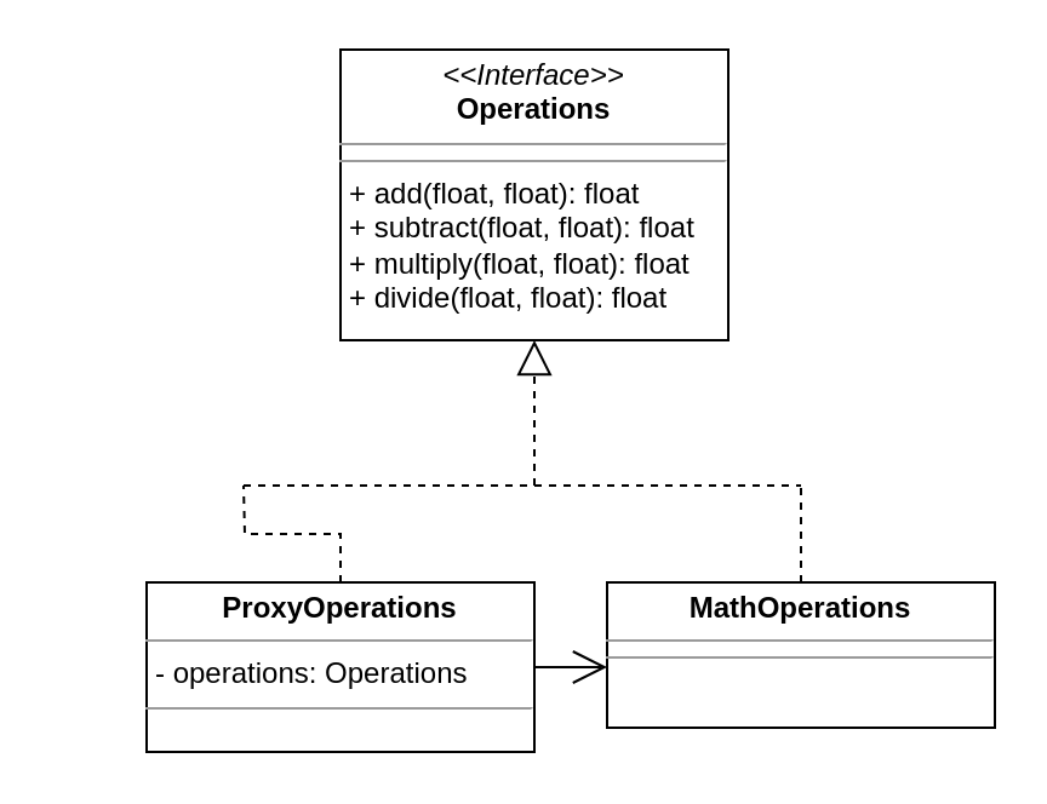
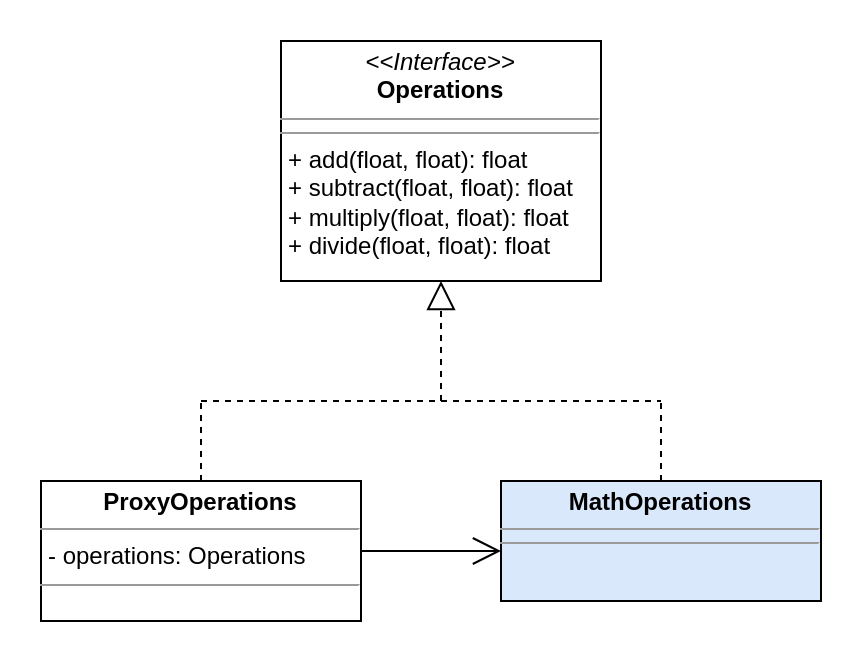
- <mxCell id="6" value="&lt;p style=&quot;margin: 0px ; margin-top: 4px ; text-align: center&quot;&gt;&lt;b&gt;MathOperations&lt;/b&gt;&lt;/p&gt;&lt;hr size=&quot;1&quot;&gt;&lt;hr size=&quot;1&quot;&gt;" style="verticalAlign=top;align=left;overflow=fill;fontSize=12;fontFamily=Helvetica;html=1;" vertex="1" parent="1"><mxGeometry x="250" y="240" width="160" height="60" as="geometry" /></mxCell>
+ <mxCell id="6" value="&lt;p style=&quot;margin: 0px ; margin-top: 4px ; text-align: center&quot;&gt;&lt;b&gt;MathOperations&lt;/b&gt;&lt;/p&gt;&lt;hr size=&quot;1&quot;&gt;&lt;hr size=&quot;1&quot;&gt;" style="verticalAlign=top;align=left;overflow=fill;fontSize=12;fontFamily=Helvetica;html=1;fillColor=#dae8fc;" vertex="1" parent="1"><mxGeometry x="250" y="240" width="160" height="60" as="geometry" /></mxCell>
- <mxCell id="4" value="&lt;p style=&quot;margin: 0px ; margin-top: 4px ; text-align: center&quot;&gt;&lt;b&gt;ProxyOperations&lt;/b&gt;&lt;/p&gt;&lt;hr size=&quot;1&quot;&gt;&lt;p style=&quot;margin: 0px ; margin-left: 4px&quot;&gt;- operations: Operations&lt;/p&gt;&lt;hr size=&quot;1&quot;&gt;" style="verticalAlign=top;align=left;overflow=fill;fontSize=12;fontFamily=Helvetica;html=1;" vertex="1" parent="1"><mxGeometry x="60" y="240" width="160" height="70" as="geometry" /></mxCell>
+ <mxCell id="4" value="&lt;p style=&quot;margin: 0px ; margin-top: 4px ; text-align: center&quot;&gt;&lt;b&gt;ProxyOperations&lt;/b&gt;&lt;/p&gt;&lt;hr size=&quot;1&quot;&gt;&lt;p style=&quot;margin: 0px ; margin-left: 4px&quot;&gt;- operations: Operations&lt;/p&gt;&lt;hr size=&quot;1&quot;&gt;" style="verticalAlign=top;align=left;overflow=fill;fontSize=12;fontFamily=Helvetica;html=1;" vertex="1" parent="1"><mxGeometry x="20" y="240" width="160" height="70" as="geometry" /></mxCell>
